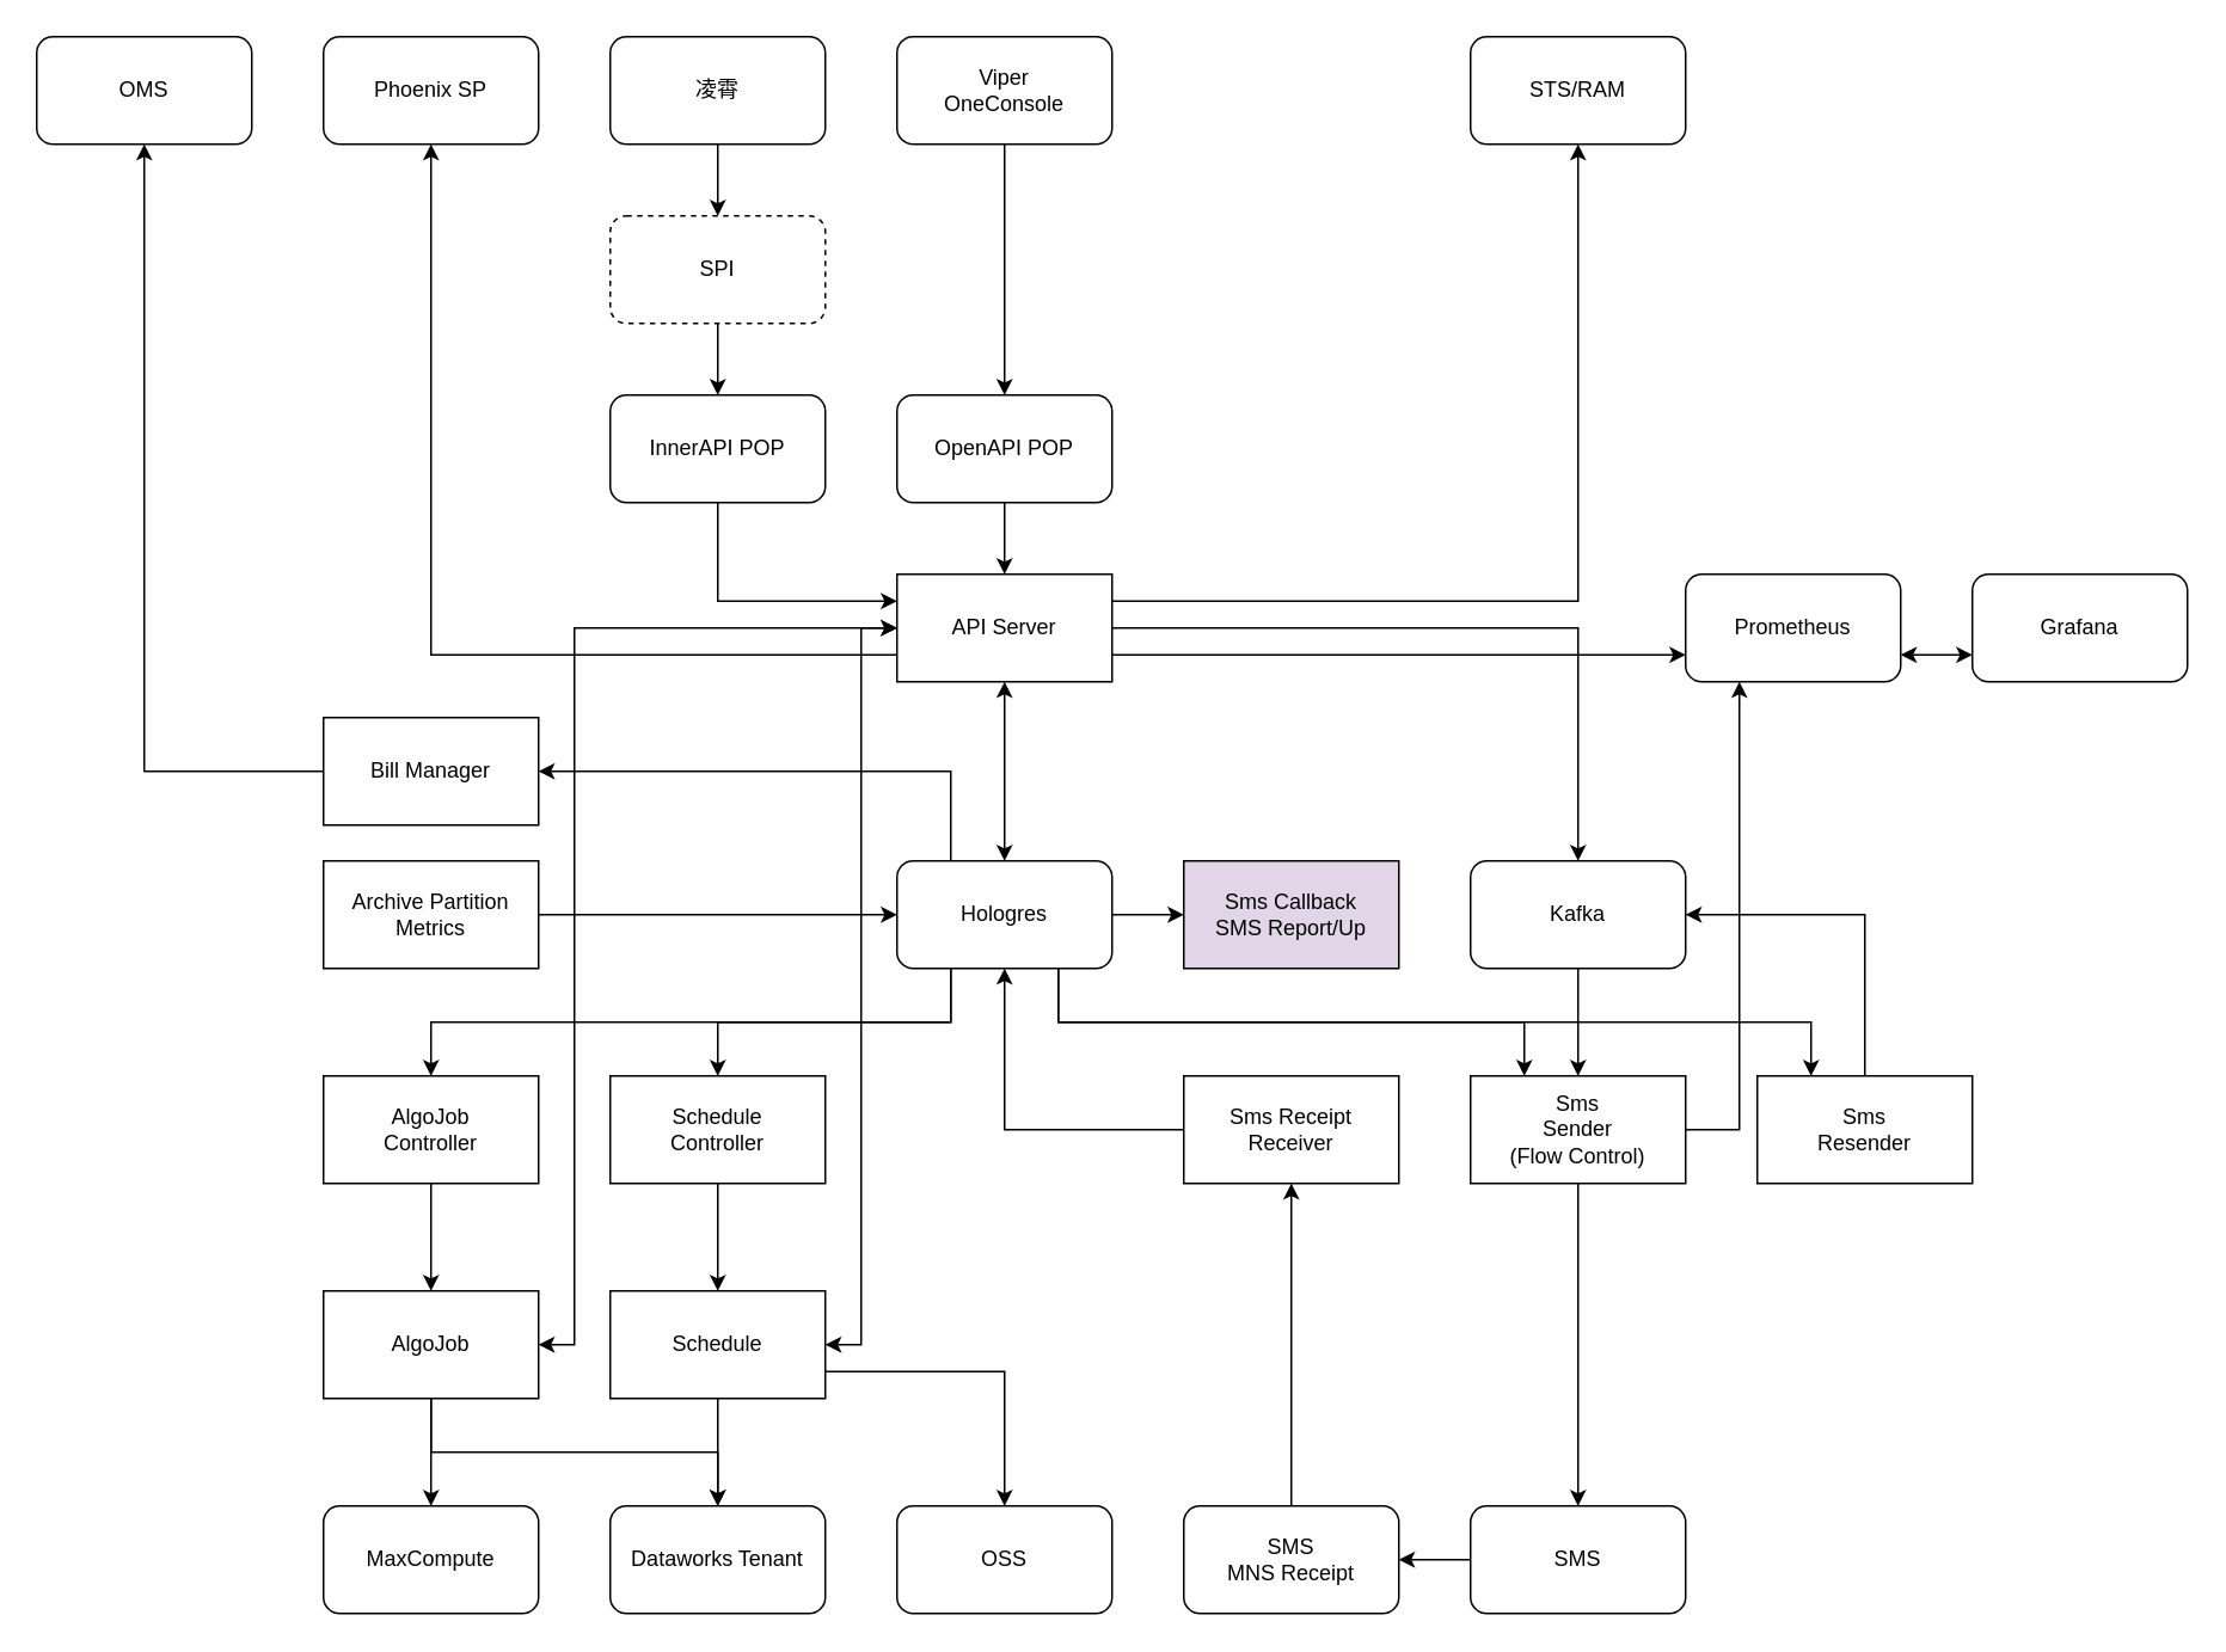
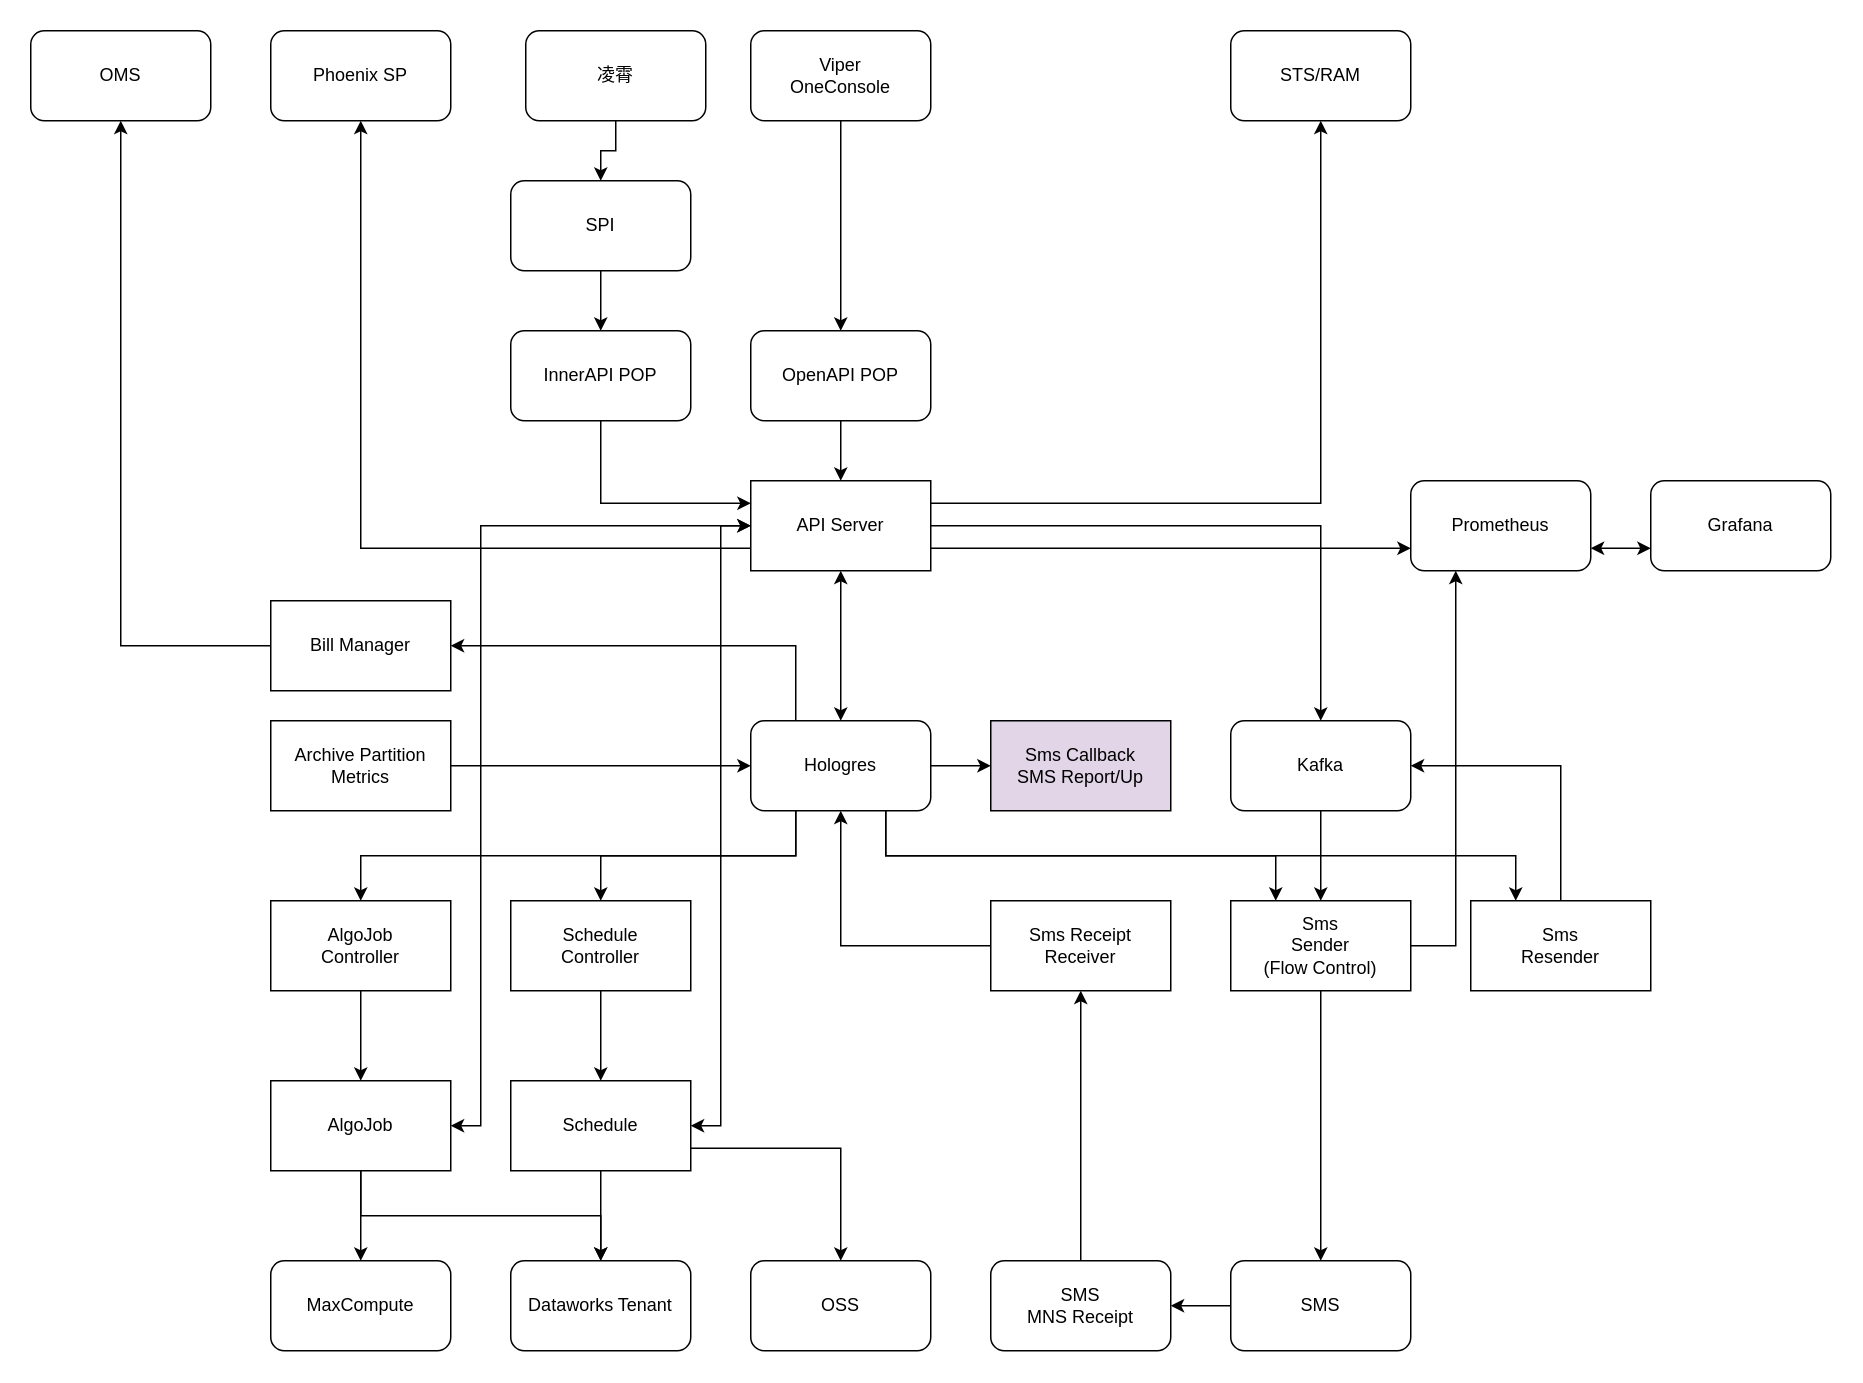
- <mxCell id="60" value="凌霄" style="rounded=1;whiteSpace=wrap;html=1;" vertex="1" parent="1"><mxGeometry y="20" width="120" height="60" as="geometry" x="340" /></mxCell>
+ <mxCell id="60" value="凌霄" style="rounded=1;whiteSpace=wrap;html=1;" vertex="1" parent="1"><mxGeometry x="350" y="20" width="120" height="60" as="geometry" /></mxCell>
- <mxCell id="53" value="SPI" style="rounded=1;whiteSpace=wrap;html=1;dashed=1;" parent="1" vertex="1"><mxGeometry y="120" width="120" height="60" as="geometry" x="340" /></mxCell>
+ <mxCell id="53" value="SPI" style="rounded=1;whiteSpace=wrap;html=1;" parent="1" vertex="1"><mxGeometry y="120" width="120" height="60" as="geometry" x="340" /></mxCell>
